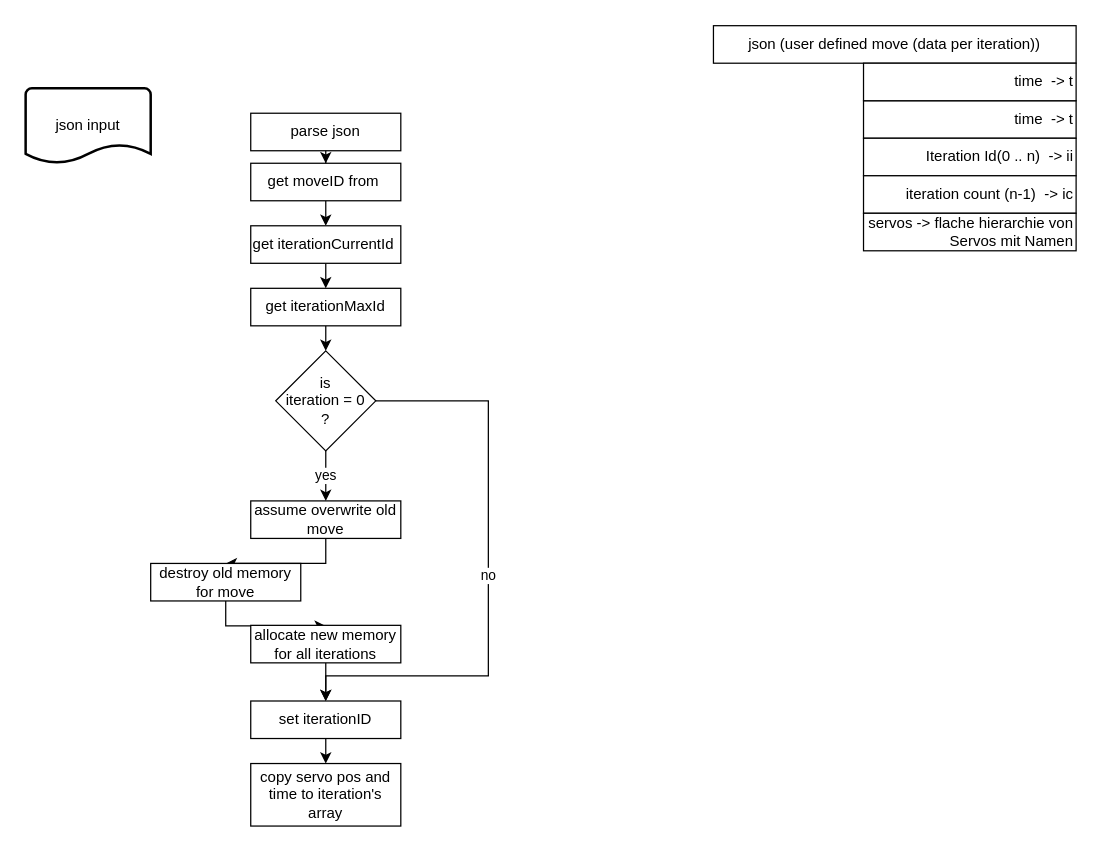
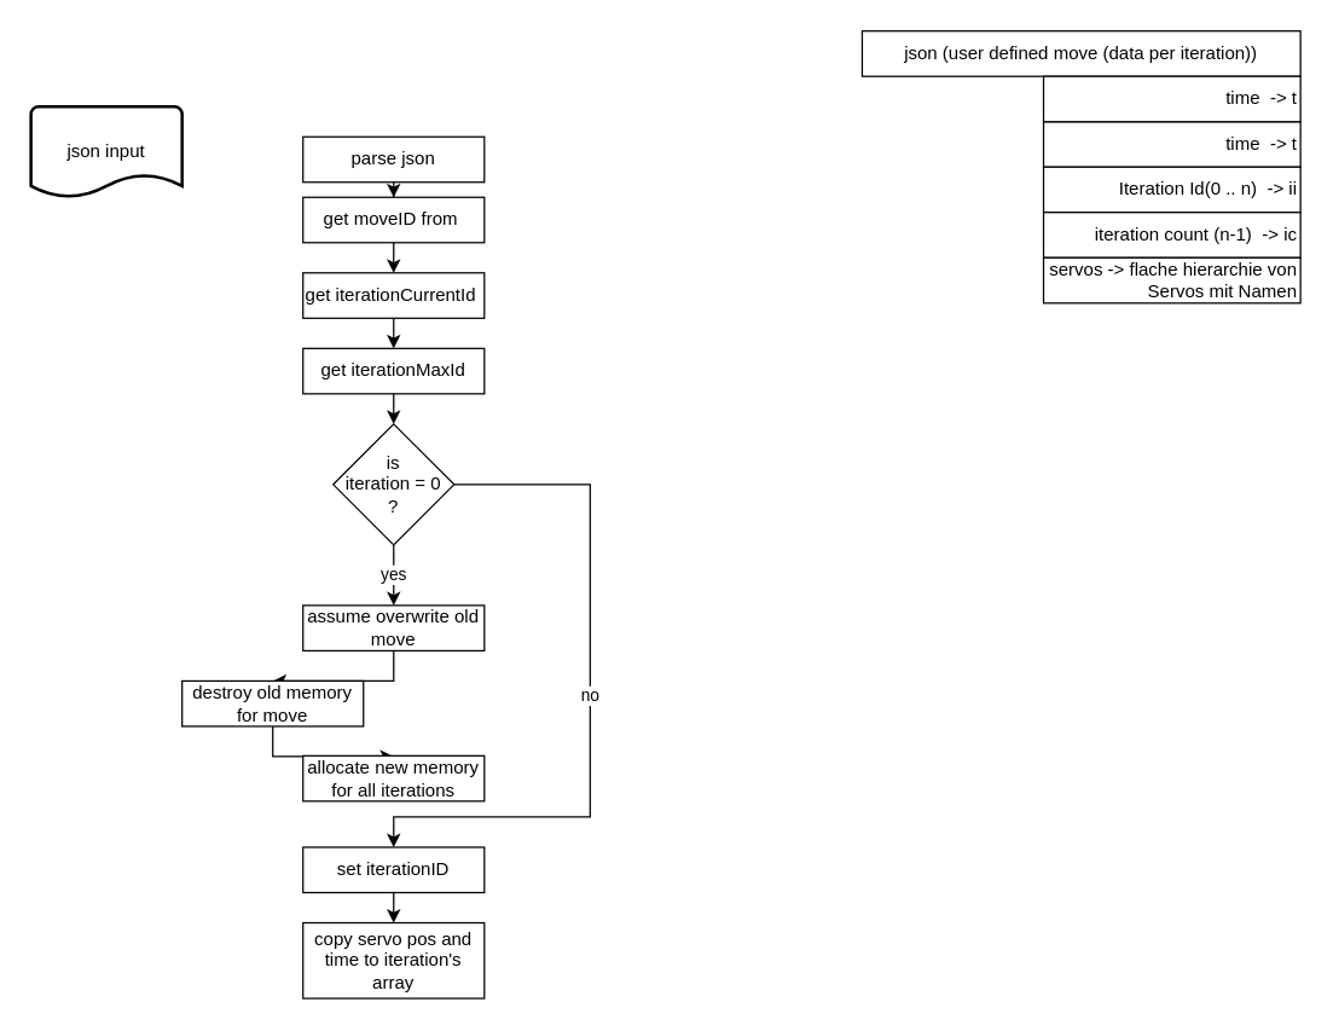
- <mxCell id="18" style="edgeStyle=orthogonalEdgeStyle;rounded=0;orthogonalLoop=1;jettySize=auto;html=1;exitX=0.5;exitY=1;exitDx=0;exitDy=0;entryX=0.5;entryY=0;entryDx=0;entryDy=0;" edge="1" parent="1" source="19" target="21"><mxGeometry relative="1" as="geometry" /></mxCell>
